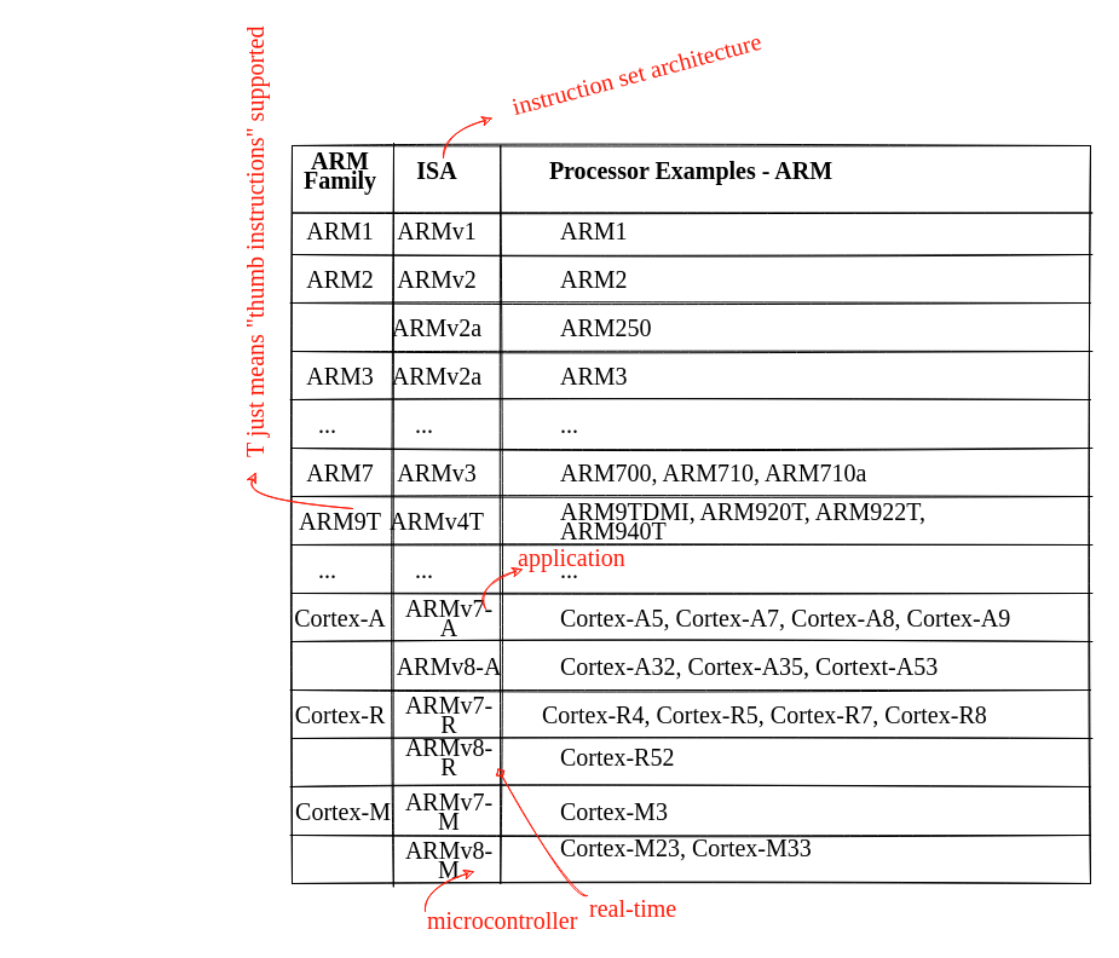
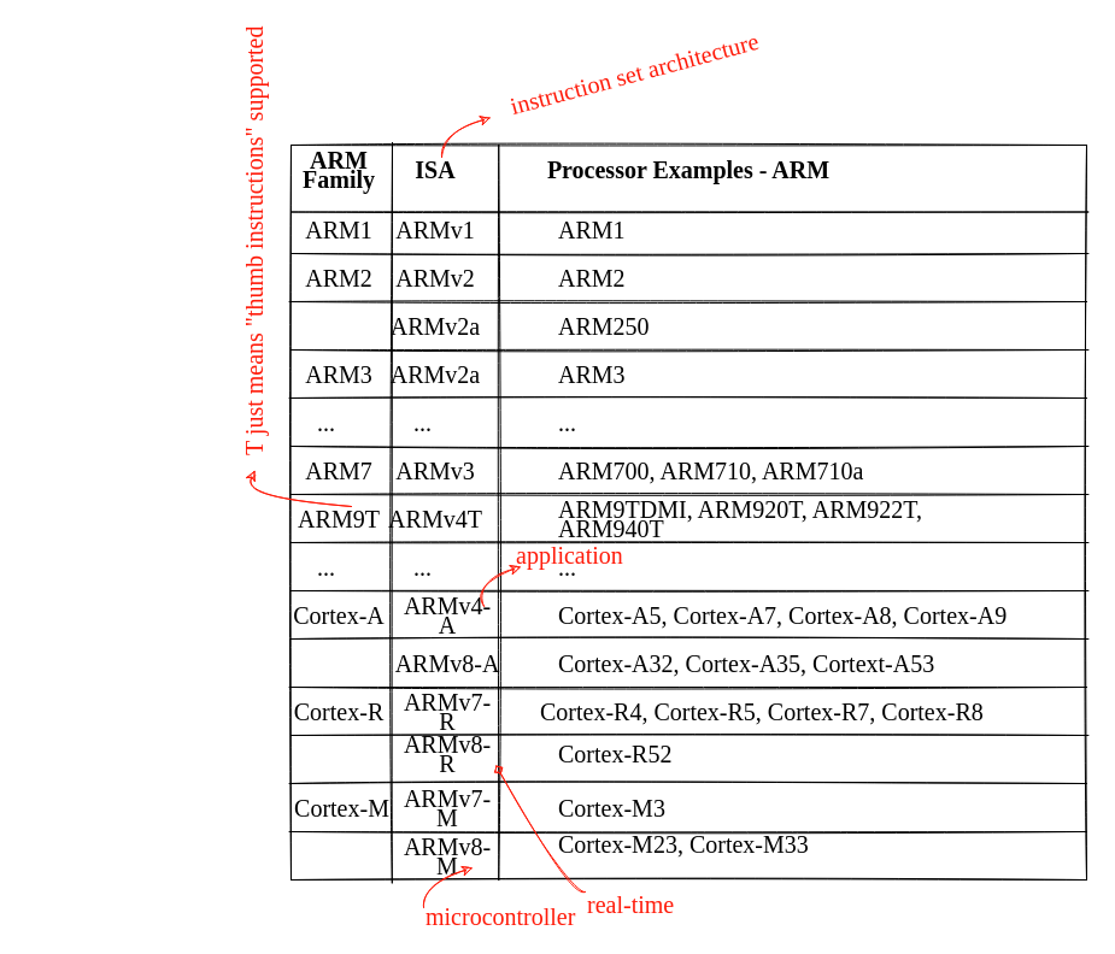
- <mxCell id="37" value="&lt;p style=&quot;line-height: 80%&quot;&gt;ARMv7-A&lt;/p&gt;" style="text;html=1;strokeColor=none;fillColor=none;align=center;verticalAlign=middle;whiteSpace=wrap;rounded=0;sketch=1;fontFamily=Gaegu;fontSize=20;" vertex="1" parent="1"><mxGeometry x="331" y="470" width="80" height="20" as="geometry" /></mxCell>
+ <mxCell id="37" value="&lt;p style=&quot;line-height: 80%&quot;&gt;ARMv4-A&lt;/p&gt;" style="text;html=1;strokeColor=none;fillColor=none;align=center;verticalAlign=middle;whiteSpace=wrap;rounded=0;sketch=1;fontFamily=Gaegu;fontSize=20;" vertex="1" parent="1"><mxGeometry x="331" y="470" width="80" height="20" as="geometry" /></mxCell>
